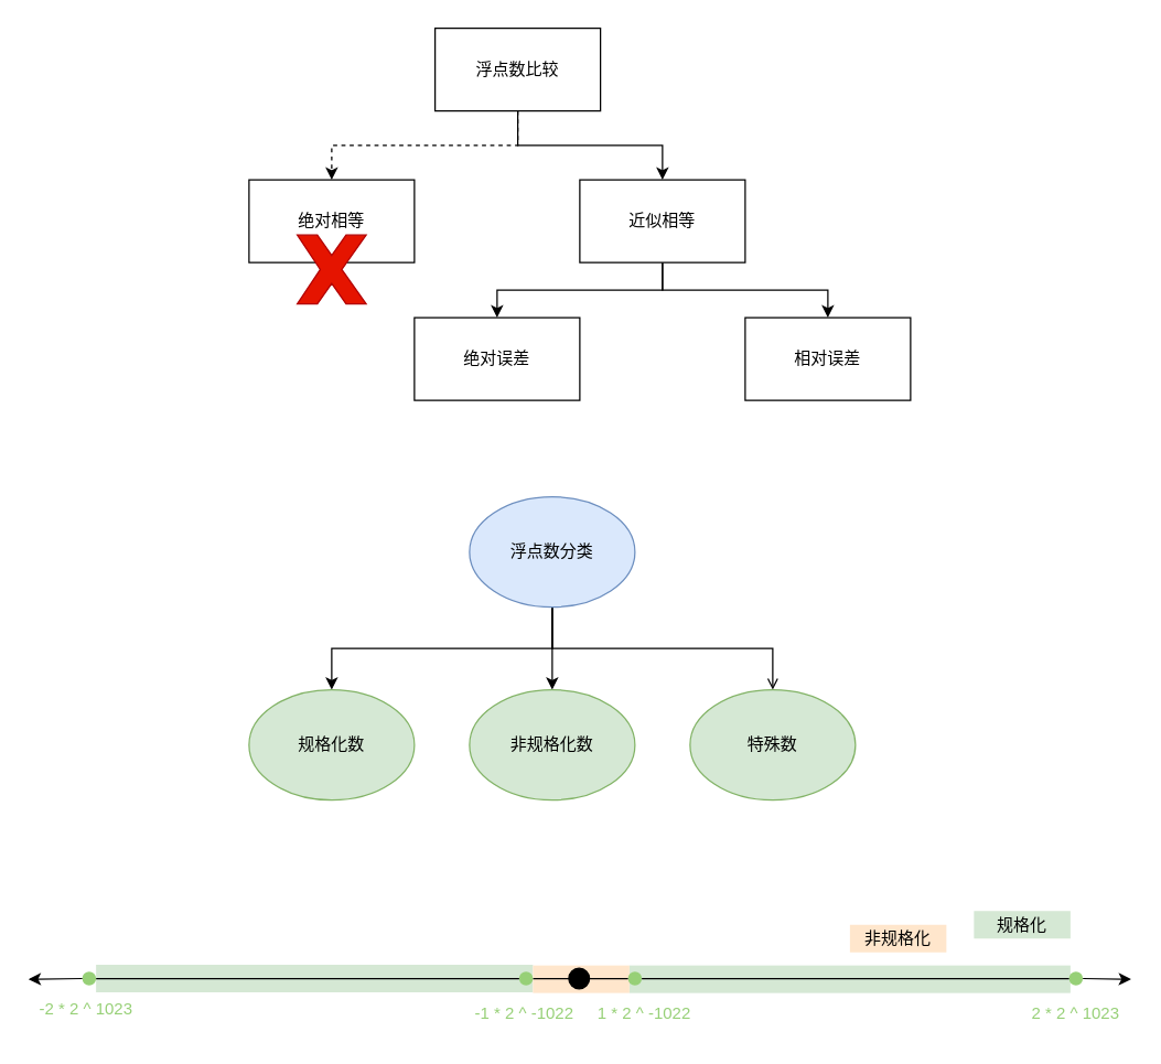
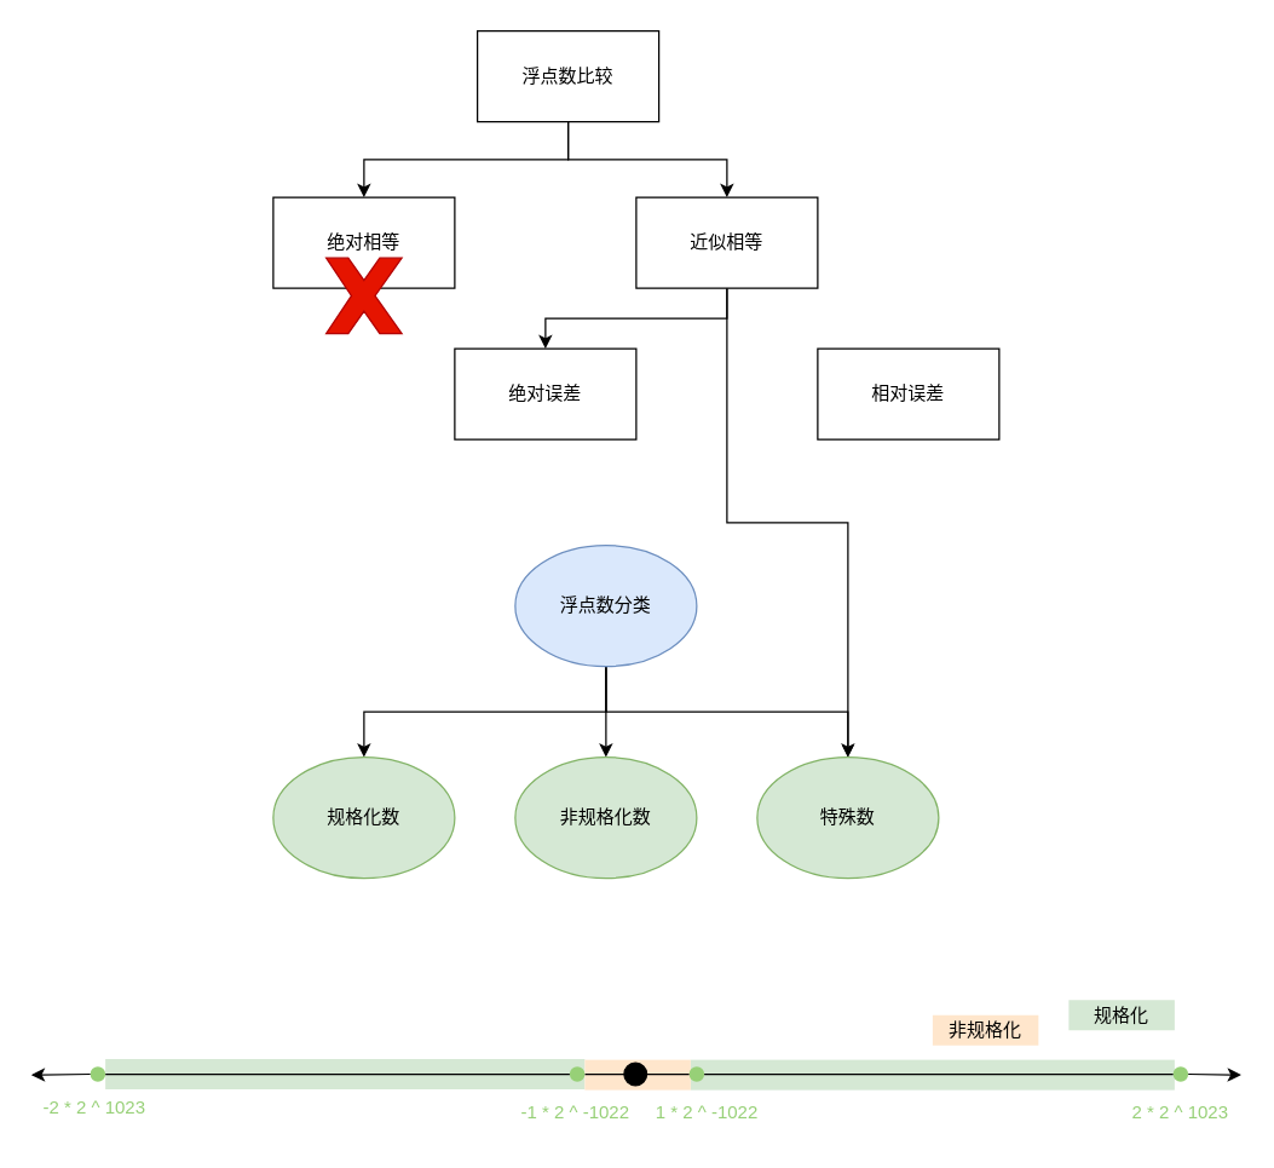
- <mxCell id="5" style="edgeStyle=orthogonalEdgeStyle;rounded=0;orthogonalLoop=1;jettySize=auto;html=1;exitX=0.5;exitY=1;exitDx=0;exitDy=0;dashed=1;" parent="1" source="7" target="8" edge="1"><mxGeometry relative="1" as="geometry" /></mxCell>
+ <mxCell id="5" style="edgeStyle=orthogonalEdgeStyle;rounded=0;orthogonalLoop=1;jettySize=auto;html=1;exitX=0.5;exitY=1;exitDx=0;exitDy=0;" parent="1" source="7" target="8" edge="1"><mxGeometry relative="1" as="geometry" /></mxCell>
- <mxCell id="10" style="edgeStyle=orthogonalEdgeStyle;rounded=0;orthogonalLoop=1;jettySize=auto;html=1;exitX=0.5;exitY=1;exitDx=0;exitDy=0;entryX=0.5;entryY=0;entryDx=0;entryDy=0;" parent="1" source="11" target="14" edge="1"><mxGeometry relative="1" as="geometry" /></mxCell>
+ <mxCell id="10" style="edgeStyle=orthogonalEdgeStyle;rounded=0;orthogonalLoop=1;jettySize=auto;html=1;exitX=0.5;exitY=1;exitDx=0;exitDy=0;" parent="1" source="11" target="21" edge="1"><mxGeometry relative="1" as="geometry" /></mxCell>
